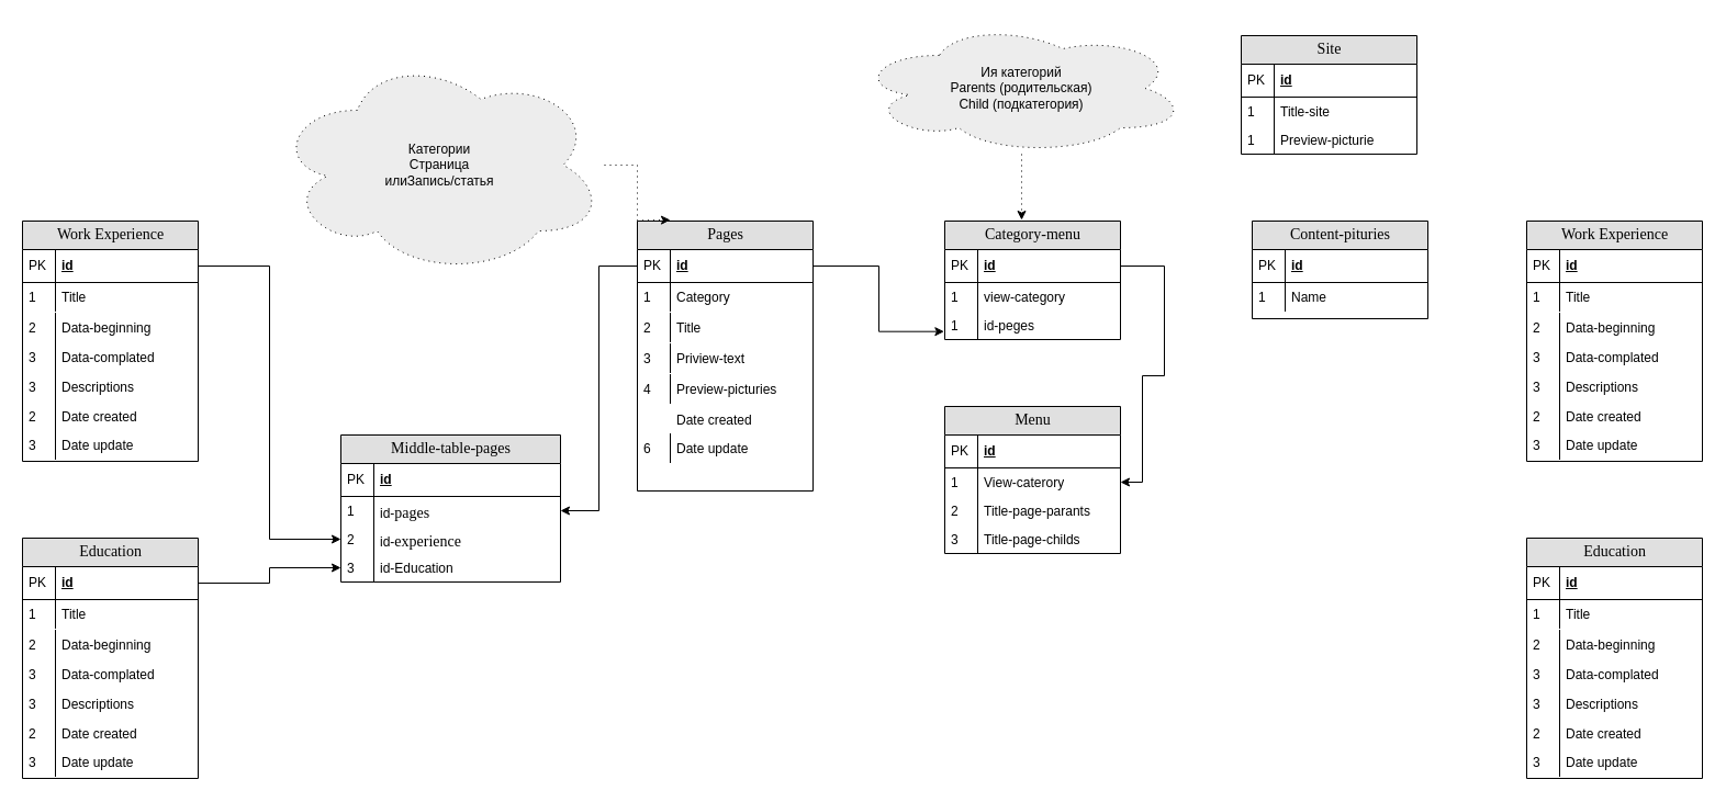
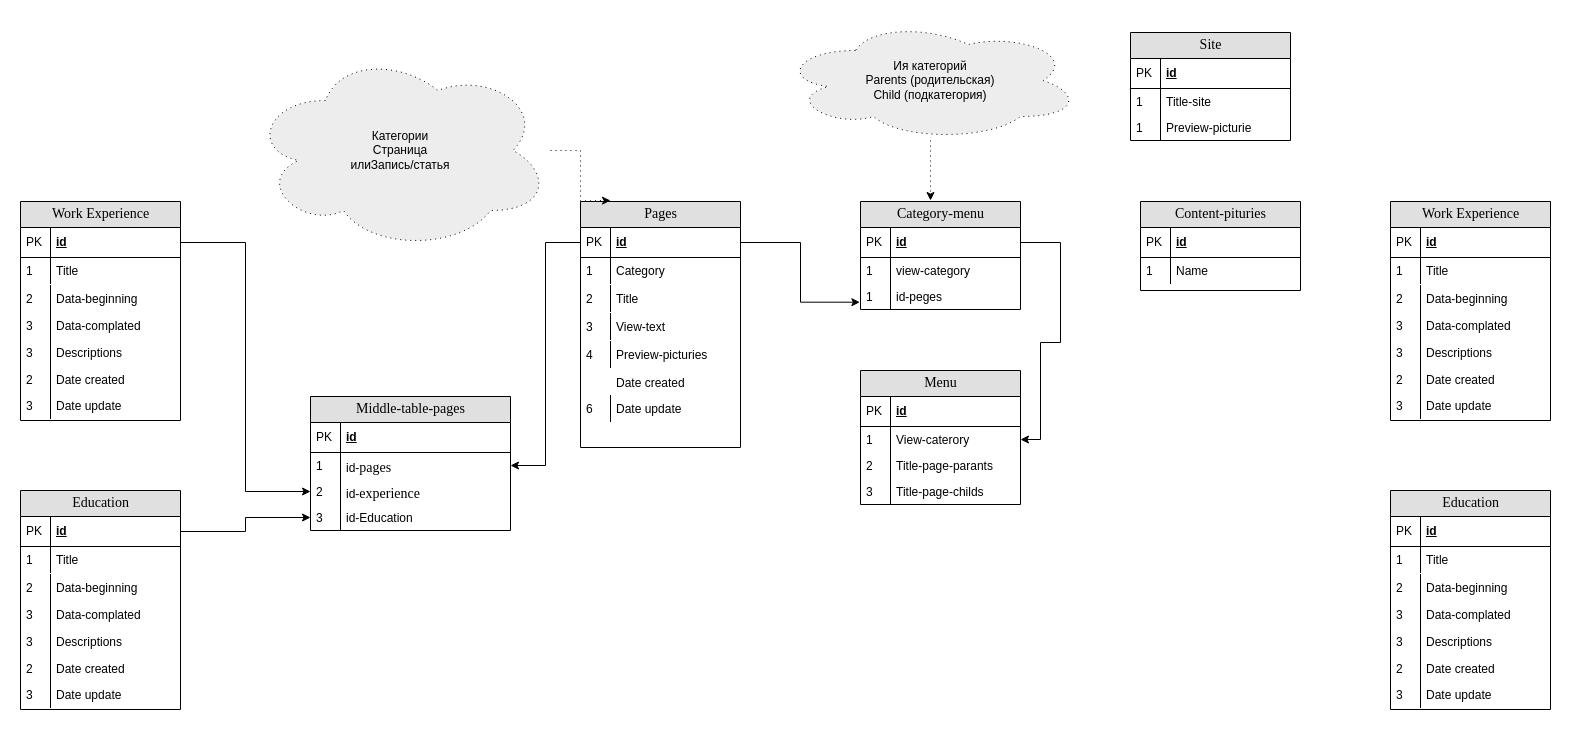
- <mxCell id="18" value="Priview-text" style="shape=partialRectangle;top=0;left=0;right=0;bottom=0;html=1;align=left;verticalAlign=top;fillColor=none;spacingLeft=34;spacingRight=4;whiteSpace=wrap;overflow=hidden;rotatable=0;points=[[0,0.5],[1,0.5]];portConstraint=eastwest;dropTarget=0;" vertex="1" parent="11"><mxGeometry y="112" width="160" height="28" as="geometry" /></mxCell>
+ <mxCell id="18" value="View-text" style="shape=partialRectangle;top=0;left=0;right=0;bottom=0;html=1;align=left;verticalAlign=top;fillColor=none;spacingLeft=34;spacingRight=4;whiteSpace=wrap;overflow=hidden;rotatable=0;points=[[0,0.5],[1,0.5]];portConstraint=eastwest;dropTarget=0;" vertex="1" parent="11"><mxGeometry y="112" width="160" height="28" as="geometry" /></mxCell>
